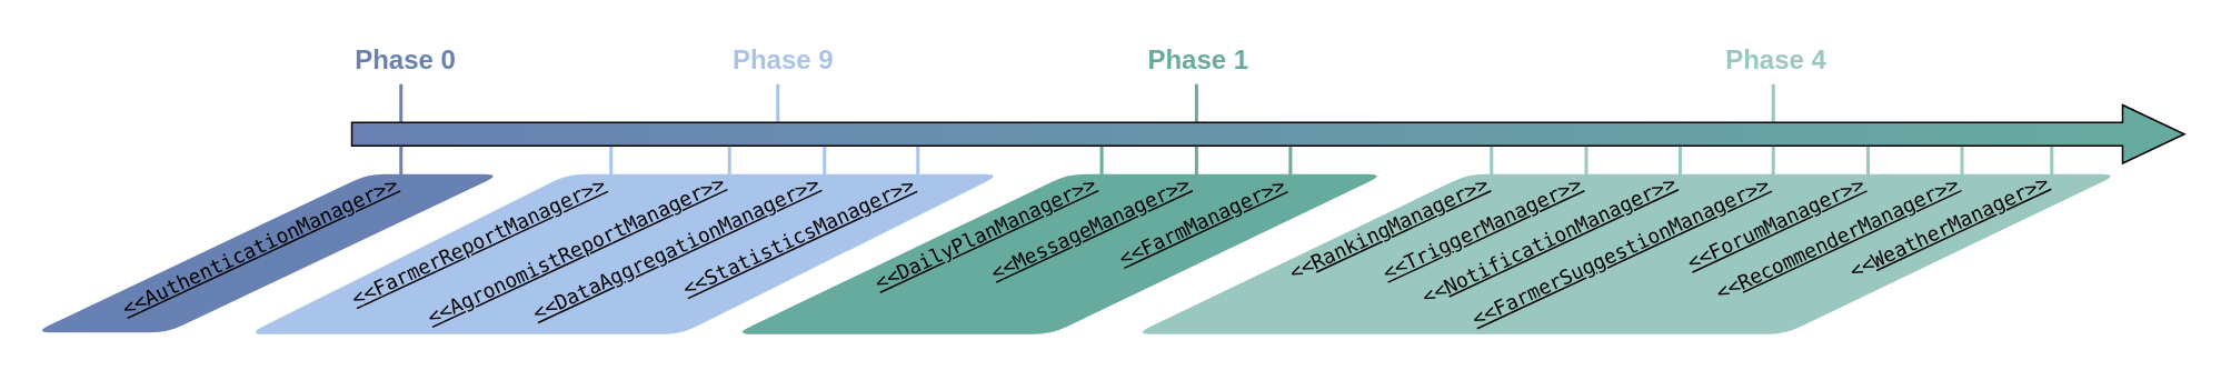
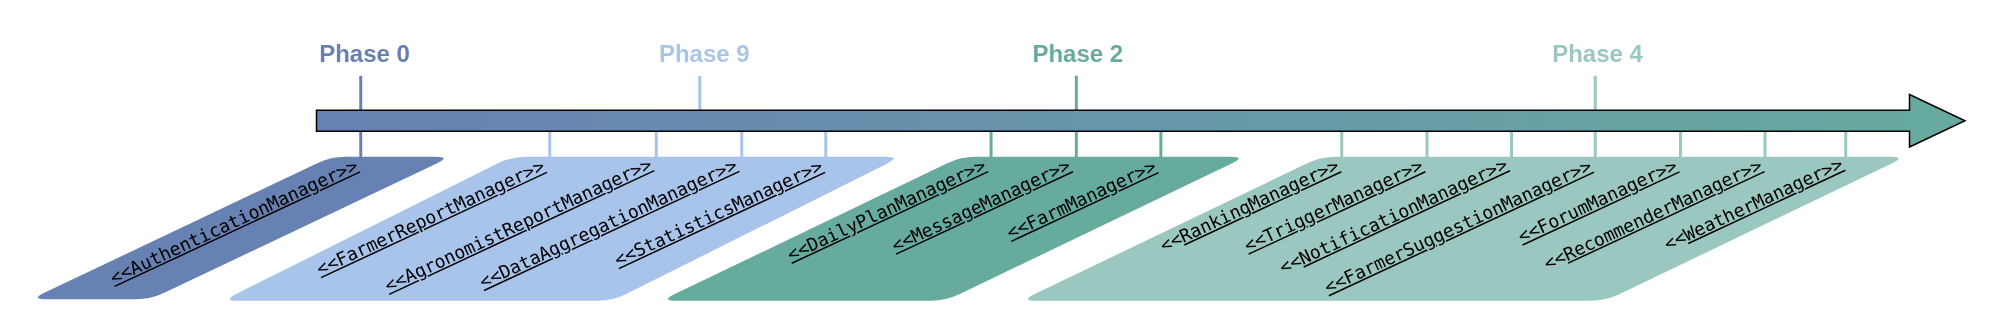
- <mxCell id="40" value="&lt;font style=&quot;font-size: 16px&quot; color=&quot;#67AB9F&quot;&gt;Phase 1&lt;br&gt;&lt;/font&gt;" style="text;html=1;strokeColor=none;fillColor=none;align=center;verticalAlign=middle;whiteSpace=wrap;rounded=0;fontStyle=1;fontSize=16;" vertex="1" parent="1"><mxGeometry x="684" y="20" width="69" height="30" as="geometry" /></mxCell>
+ <mxCell id="40" value="&lt;font style=&quot;font-size: 16px&quot; color=&quot;#67AB9F&quot;&gt;Phase 2&lt;br&gt;&lt;/font&gt;" style="text;html=1;strokeColor=none;fillColor=none;align=center;verticalAlign=middle;whiteSpace=wrap;rounded=0;fontStyle=1;fontSize=16;" vertex="1" parent="1"><mxGeometry x="684" y="20" width="69" height="30" as="geometry" /></mxCell>
